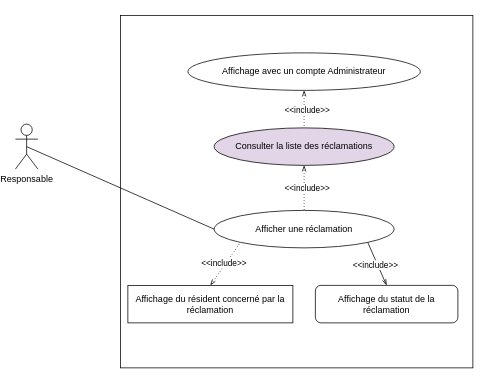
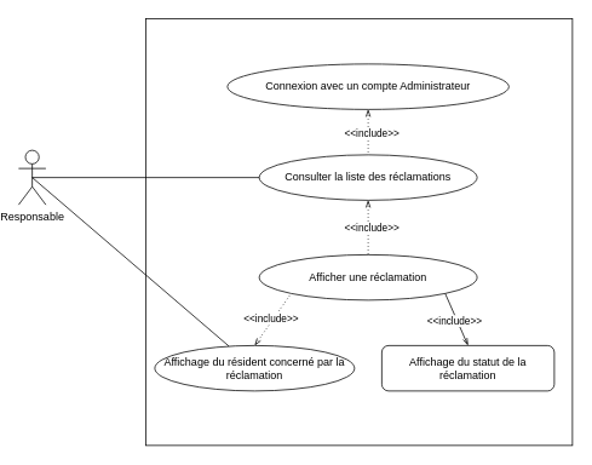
- <mxCell id="3" value="Affichage avec un compte Administrateur" style="ellipse;whiteSpace=wrap;html=1;" parent="1" vertex="1"><mxGeometry x="250" y="70" width="310" height="50" as="geometry" /></mxCell>
+ <mxCell id="3" value="Connexion avec un compte Administrateur" style="ellipse;whiteSpace=wrap;html=1;" parent="1" vertex="1"><mxGeometry x="250" y="70" width="310" height="50" as="geometry" /></mxCell>
+ <mxCell id="8" value="" style="endArrow=none;html=1;rounded=0;strokeWidth=1;entryX=0;entryY=0.5;entryDx=0;entryDy=0;exitX=0.5;exitY=0.5;exitDx=0;exitDy=0;exitPerimeter=0;" parent="1" source="7" target="4" edge="1"><mxGeometry width="50" height="50" relative="1" as="geometry"><mxPoint x="35" y="224" as="sourcePoint" /><mxPoint x="285" y="195" as="targetPoint" /></mxGeometry></mxCell>
- <mxCell id="4" value="Consulter la liste des réclamations" style="ellipse;whiteSpace=wrap;html=1;fillColor=#e1d5e7;" parent="1" vertex="1"><mxGeometry x="285" y="170" width="240" height="50" as="geometry" /></mxCell>
+ <mxCell id="4" value="Consulter la liste des réclamations" style="ellipse;whiteSpace=wrap;html=1;" parent="1" vertex="1"><mxGeometry x="285" y="170" width="240" height="50" as="geometry" /></mxCell>
- <mxCell id="10" value="" style="endArrow=none;html=1;rounded=0;exitX=0.5;exitY=0.5;exitDx=0;exitDy=0;exitPerimeter=0;entryX=0;entryY=0.5;entryDx=0;entryDy=0;" parent="1" source="7" target="9" edge="1"><mxGeometry width="50" height="50" relative="1" as="geometry"><mxPoint x="420" y="250" as="sourcePoint" /><mxPoint x="470" y="200" as="targetPoint" /></mxGeometry></mxCell>
+ <mxCell id="10" value="" style="endArrow=none;html=1;rounded=0;exitX=0.5;exitY=0.5;exitDx=0;exitDy=0;exitPerimeter=0;" parent="1" source="7" target="11" edge="1"><mxGeometry width="50" height="50" relative="1" as="geometry"><mxPoint x="420" y="250" as="sourcePoint" /><mxPoint x="470" y="200" as="targetPoint" /></mxGeometry></mxCell>
- <mxCell id="11" value="Affichage du résident concerné par la réclamation" style="whiteSpace=wrap;html=1;rounded=0;" parent="1" vertex="1"><mxGeometry x="170" y="380" width="220" height="50" as="geometry" /></mxCell>
+ <mxCell id="11" value="Affichage du résident concerné par la réclamation" style="ellipse;whiteSpace=wrap;html=1;" parent="1" vertex="1"><mxGeometry x="170" y="380" width="220" height="50" as="geometry" /></mxCell>
